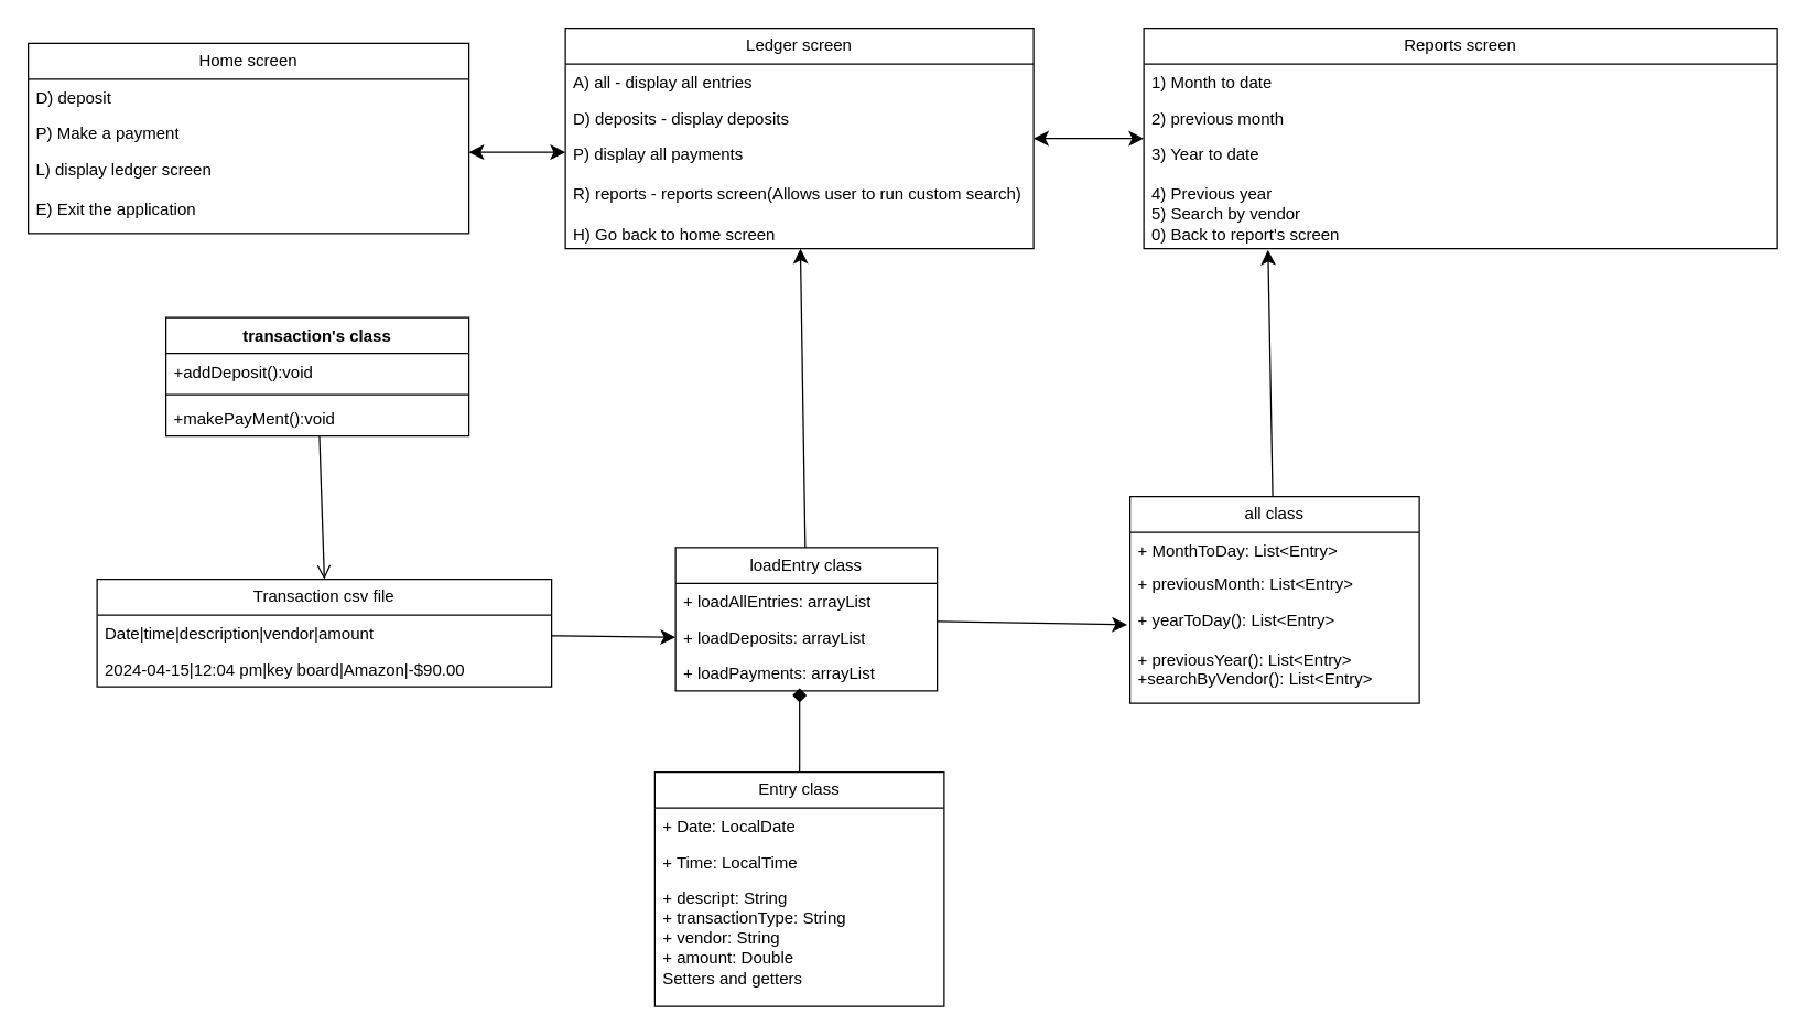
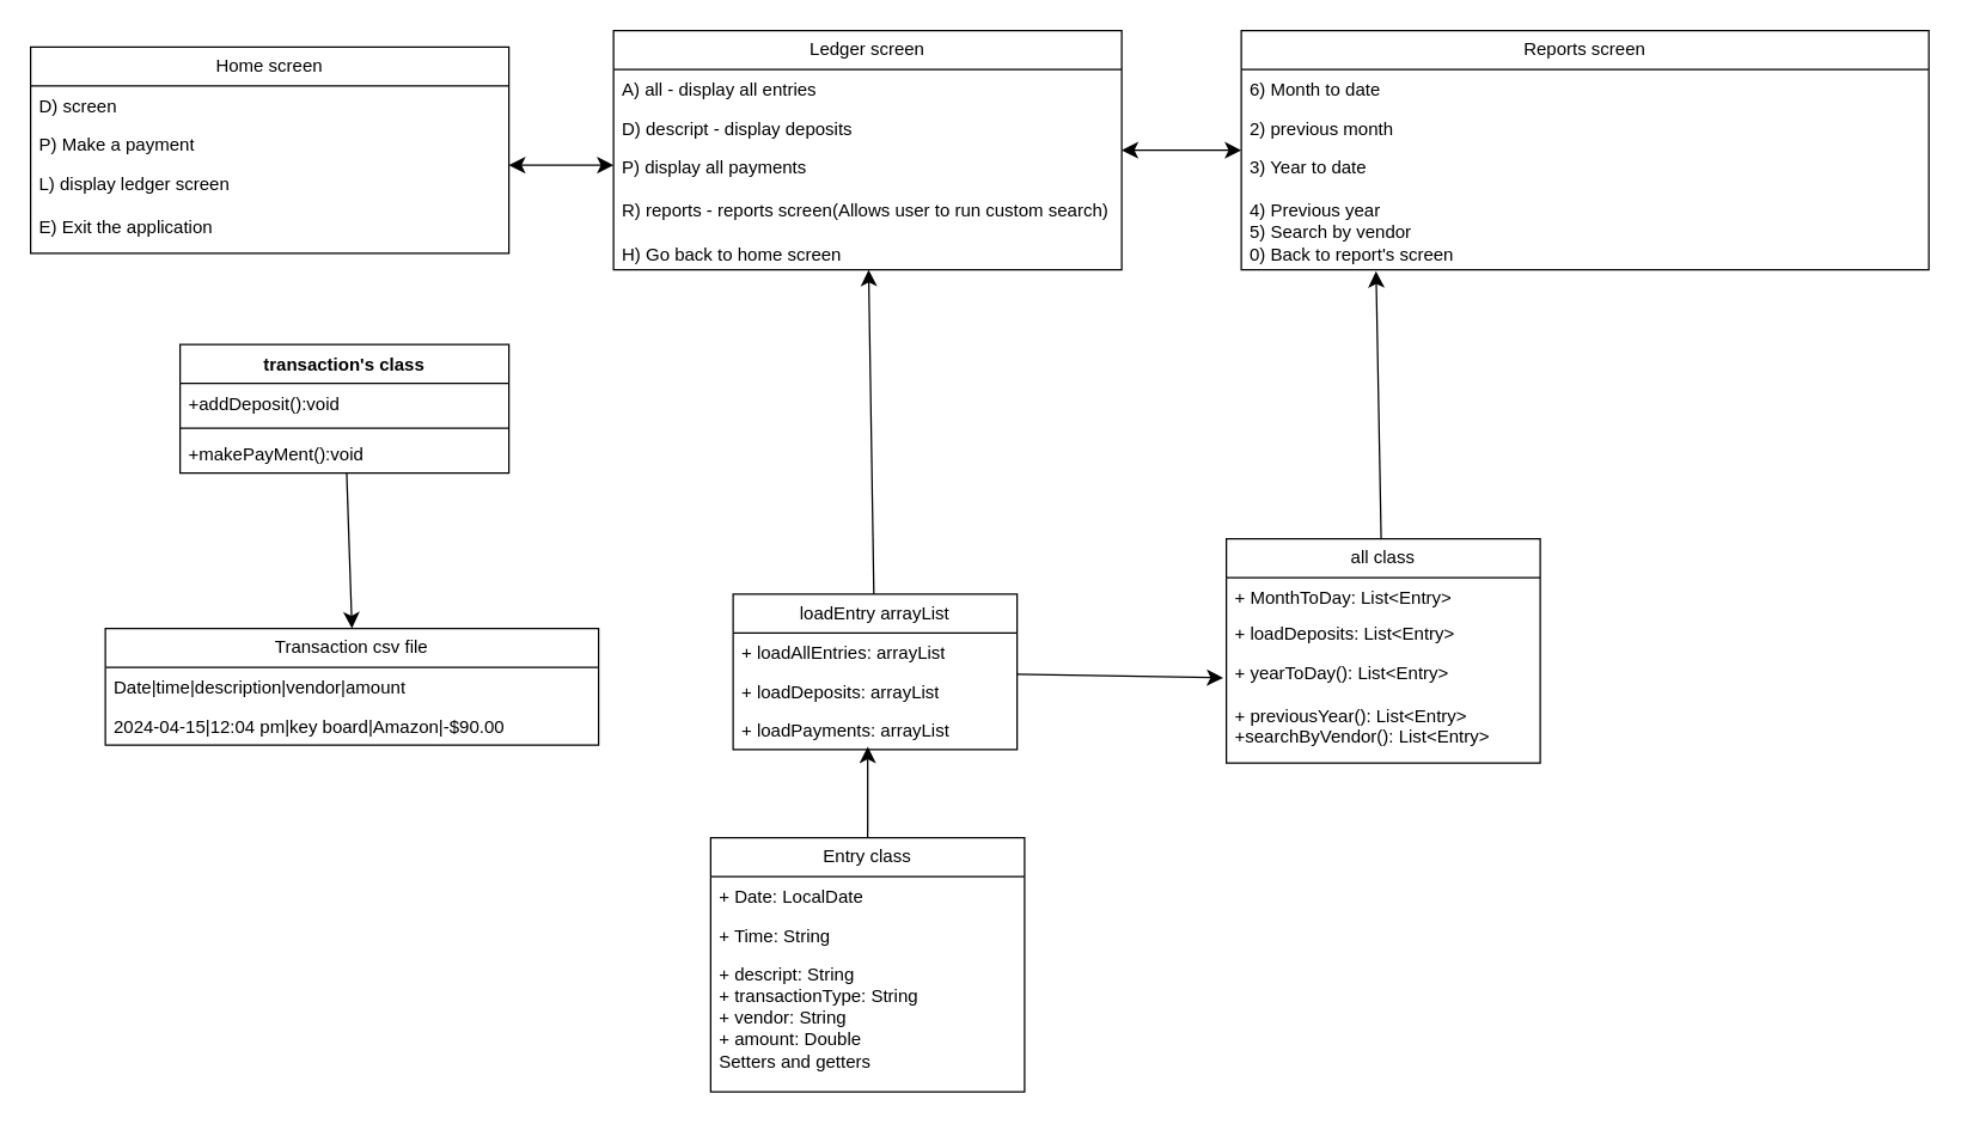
- <mxCell id="15" value="1) Month to date" style="text;strokeColor=none;fillColor=none;align=left;verticalAlign=top;spacingLeft=4;spacingRight=4;overflow=hidden;rotatable=0;points=[[0,0.5],[1,0.5]];portConstraint=eastwest;whiteSpace=wrap;html=1;" parent="14" vertex="1"><mxGeometry y="26" width="460" height="26" as="geometry" /></mxCell>
+ <mxCell id="15" value="6) Month to date" style="text;strokeColor=none;fillColor=none;align=left;verticalAlign=top;spacingLeft=4;spacingRight=4;overflow=hidden;rotatable=0;points=[[0,0.5],[1,0.5]];portConstraint=eastwest;whiteSpace=wrap;html=1;" parent="14" vertex="1"><mxGeometry y="26" width="460" height="26" as="geometry" /></mxCell>
- <mxCell id="7" value="D) deposit" style="text;strokeColor=none;fillColor=none;align=left;verticalAlign=top;spacingLeft=4;spacingRight=4;overflow=hidden;rotatable=0;points=[[0,0.5],[1,0.5]];portConstraint=eastwest;whiteSpace=wrap;html=1;" parent="6" vertex="1"><mxGeometry y="26" width="320" height="26" as="geometry" /></mxCell>
+ <mxCell id="7" value="D) screen" style="text;strokeColor=none;fillColor=none;align=left;verticalAlign=top;spacingLeft=4;spacingRight=4;overflow=hidden;rotatable=0;points=[[0,0.5],[1,0.5]];portConstraint=eastwest;whiteSpace=wrap;html=1;" parent="6" vertex="1"><mxGeometry y="26" width="320" height="26" as="geometry" /></mxCell>
- <mxCell id="12" value="D) deposits - display deposits" style="text;strokeColor=none;fillColor=none;align=left;verticalAlign=top;spacingLeft=4;spacingRight=4;overflow=hidden;rotatable=0;points=[[0,0.5],[1,0.5]];portConstraint=eastwest;whiteSpace=wrap;html=1;" parent="10" vertex="1"><mxGeometry y="52" width="340" height="26" as="geometry" /></mxCell>
+ <mxCell id="12" value="D) descript - display deposits" style="text;strokeColor=none;fillColor=none;align=left;verticalAlign=top;spacingLeft=4;spacingRight=4;overflow=hidden;rotatable=0;points=[[0,0.5],[1,0.5]];portConstraint=eastwest;whiteSpace=wrap;html=1;" parent="10" vertex="1"><mxGeometry y="52" width="340" height="26" as="geometry" /></mxCell>
- <mxCell id="23" value="loadEntry class" style="swimlane;fontStyle=0;childLayout=stackLayout;horizontal=1;startSize=26;fillColor=none;horizontalStack=0;resizeParent=1;resizeParentMax=0;resizeLast=0;collapsible=1;marginBottom=0;whiteSpace=wrap;html=1;" parent="1" vertex="1"><mxGeometry x="490" y="397" width="190" height="104" as="geometry" /></mxCell>
+ <mxCell id="23" value="loadEntry arrayList" style="swimlane;fontStyle=0;childLayout=stackLayout;horizontal=1;startSize=26;fillColor=none;horizontalStack=0;resizeParent=1;resizeParentMax=0;resizeLast=0;collapsible=1;marginBottom=0;whiteSpace=wrap;html=1;" parent="1" vertex="1"><mxGeometry x="490" y="397" width="190" height="104" as="geometry" /></mxCell>
- <mxCell id="18" style="edgeStyle=none;curved=1;rounded=0;orthogonalLoop=1;jettySize=auto;html=1;entryX=0.5;entryY=0;entryDx=0;entryDy=0;fontSize=12;startSize=8;endSize=8;endArrow=open;" parent="1" source="19" target="3" edge="1"><mxGeometry relative="1" as="geometry" /></mxCell>
+ <mxCell id="18" style="edgeStyle=none;curved=1;rounded=0;orthogonalLoop=1;jettySize=auto;html=1;entryX=0.5;entryY=0;entryDx=0;entryDy=0;fontSize=12;startSize=8;endSize=8;" parent="1" source="19" target="3" edge="1"><mxGeometry relative="1" as="geometry" /></mxCell>
- <mxCell id="29" value="+ previousMonth: List&amp;lt;Entry&amp;gt;" style="text;strokeColor=none;fillColor=none;align=left;verticalAlign=top;spacingLeft=4;spacingRight=4;overflow=hidden;rotatable=0;points=[[0,0.5],[1,0.5]];portConstraint=eastwest;whiteSpace=wrap;html=1;" parent="27" vertex="1"><mxGeometry y="50" width="210" height="26" as="geometry" /></mxCell>
+ <mxCell id="29" value="+ loadDeposits: List&amp;lt;Entry&amp;gt;" style="text;strokeColor=none;fillColor=none;align=left;verticalAlign=top;spacingLeft=4;spacingRight=4;overflow=hidden;rotatable=0;points=[[0,0.5],[1,0.5]];portConstraint=eastwest;whiteSpace=wrap;html=1;" parent="27" vertex="1"><mxGeometry y="50" width="210" height="26" as="geometry" /></mxCell>
- <mxCell id="2" style="edgeStyle=none;curved=1;rounded=0;orthogonalLoop=1;jettySize=auto;html=1;entryX=0;entryY=0.5;entryDx=0;entryDy=0;fontSize=12;startSize=8;endSize=8;" parent="1" source="3" target="25" edge="1"><mxGeometry relative="1" as="geometry" /></mxCell>
- <mxCell id="40" style="edgeStyle=none;curved=1;rounded=0;orthogonalLoop=1;jettySize=auto;html=1;entryX=0.474;entryY=0.923;entryDx=0;entryDy=0;entryPerimeter=0;fontSize=12;startSize=8;endSize=8;endArrow=diamond;" parent="1" source="31" target="26" edge="1"><mxGeometry relative="1" as="geometry" /></mxCell>
+ <mxCell id="40" style="edgeStyle=none;curved=1;rounded=0;orthogonalLoop=1;jettySize=auto;html=1;entryX=0.474;entryY=0.923;entryDx=0;entryDy=0;entryPerimeter=0;fontSize=12;startSize=8;endSize=8;" parent="1" source="31" target="26" edge="1"><mxGeometry relative="1" as="geometry" /></mxCell>
- <mxCell id="33" value="+ Time: LocalTime" style="text;strokeColor=none;fillColor=none;align=left;verticalAlign=top;spacingLeft=4;spacingRight=4;overflow=hidden;rotatable=0;points=[[0,0.5],[1,0.5]];portConstraint=eastwest;whiteSpace=wrap;html=1;" parent="31" vertex="1"><mxGeometry y="52" width="210" height="26" as="geometry" /></mxCell>
+ <mxCell id="33" value="+ Time: String" style="text;strokeColor=none;fillColor=none;align=left;verticalAlign=top;spacingLeft=4;spacingRight=4;overflow=hidden;rotatable=0;points=[[0,0.5],[1,0.5]];portConstraint=eastwest;whiteSpace=wrap;html=1;" parent="31" vertex="1"><mxGeometry y="52" width="210" height="26" as="geometry" /></mxCell>
